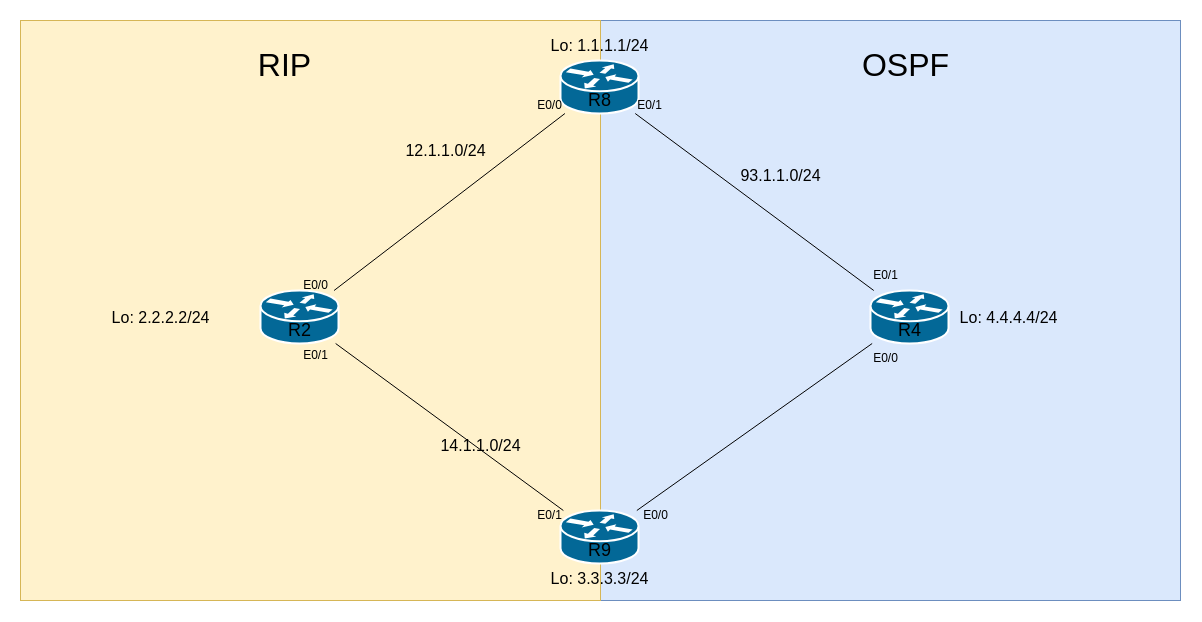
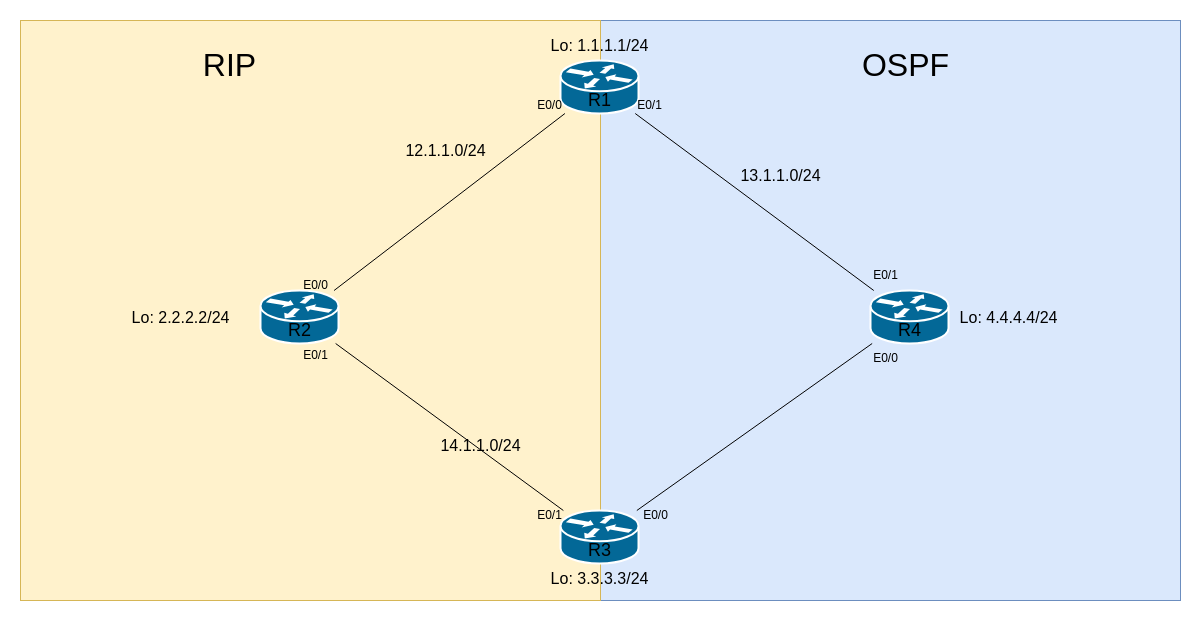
- <mxCell id="31" value="&lt;font style=&quot;font-size: 32px;&quot;&gt;RIP&lt;/font&gt;" style="text;html=1;align=center;verticalAlign=middle;resizable=0;points=[];autosize=1;strokeColor=none;fillColor=none;" vertex="1" parent="1"><mxGeometry x="244" y="40" width="80" height="50" as="geometry" /></mxCell>
+ <mxCell id="31" value="&lt;font style=&quot;font-size: 32px;&quot;&gt;RIP&lt;/font&gt;" style="text;html=1;align=center;verticalAlign=middle;resizable=0;points=[];autosize=1;strokeColor=none;fillColor=none;" vertex="1" parent="1"><mxGeometry x="189" y="40" width="80" height="50" as="geometry" /></mxCell>
- <mxCell id="12" value="&lt;font style=&quot;font-size: 18px;&quot;&gt;R8&lt;/font&gt;" style="text;html=1;align=center;verticalAlign=middle;resizable=0;points=[];autosize=1;strokeColor=none;fillColor=none;" vertex="1" parent="1"><mxGeometry x="574" y="80" width="50" height="40" as="geometry" /></mxCell>
+ <mxCell id="12" value="&lt;font style=&quot;font-size: 18px;&quot;&gt;R1&lt;/font&gt;" style="text;html=1;align=center;verticalAlign=middle;resizable=0;points=[];autosize=1;strokeColor=none;fillColor=none;" vertex="1" parent="1"><mxGeometry x="574" y="80" width="50" height="40" as="geometry" /></mxCell>
- <mxCell id="26" value="&lt;font style=&quot;font-size: 16px;&quot;&gt;93.1.1.0/24&lt;/font&gt;" style="text;html=1;align=center;verticalAlign=middle;resizable=0;points=[];autosize=1;strokeColor=none;fillColor=none;" vertex="1" parent="1"><mxGeometry x="730" y="160" width="100" height="30" as="geometry" /></mxCell>
+ <mxCell id="26" value="&lt;font style=&quot;font-size: 16px;&quot;&gt;13.1.1.0/24&lt;/font&gt;" style="text;html=1;align=center;verticalAlign=middle;resizable=0;points=[];autosize=1;strokeColor=none;fillColor=none;" vertex="1" parent="1"><mxGeometry x="730" y="160" width="100" height="30" as="geometry" /></mxCell>
- <mxCell id="30" value="&lt;font style=&quot;font-size: 16px;&quot;&gt;Lo: 2.2.2.2/24&lt;/font&gt;" style="text;html=1;align=center;verticalAlign=middle;resizable=0;points=[];autosize=1;strokeColor=none;fillColor=none;" vertex="1" parent="1"><mxGeometry x="100" y="301.5" width="120" height="30" as="geometry" /></mxCell>
+ <mxCell id="30" value="&lt;font style=&quot;font-size: 16px;&quot;&gt;Lo: 2.2.2.2/24&lt;/font&gt;" style="text;html=1;align=center;verticalAlign=middle;resizable=0;points=[];autosize=1;strokeColor=none;fillColor=none;" vertex="1" parent="1"><mxGeometry x="120" y="301.5" width="120" height="30" as="geometry" /></mxCell>
- <mxCell id="15" value="&lt;font style=&quot;font-size: 18px;&quot;&gt;R9&lt;/font&gt;" style="text;html=1;align=center;verticalAlign=middle;resizable=0;points=[];autosize=1;strokeColor=none;fillColor=none;" vertex="1" parent="1"><mxGeometry x="574" y="530" width="50" height="40" as="geometry" /></mxCell>
+ <mxCell id="15" value="&lt;font style=&quot;font-size: 18px;&quot;&gt;R3&lt;/font&gt;" style="text;html=1;align=center;verticalAlign=middle;resizable=0;points=[];autosize=1;strokeColor=none;fillColor=none;" vertex="1" parent="1"><mxGeometry x="574" y="530" width="50" height="40" as="geometry" /></mxCell>
